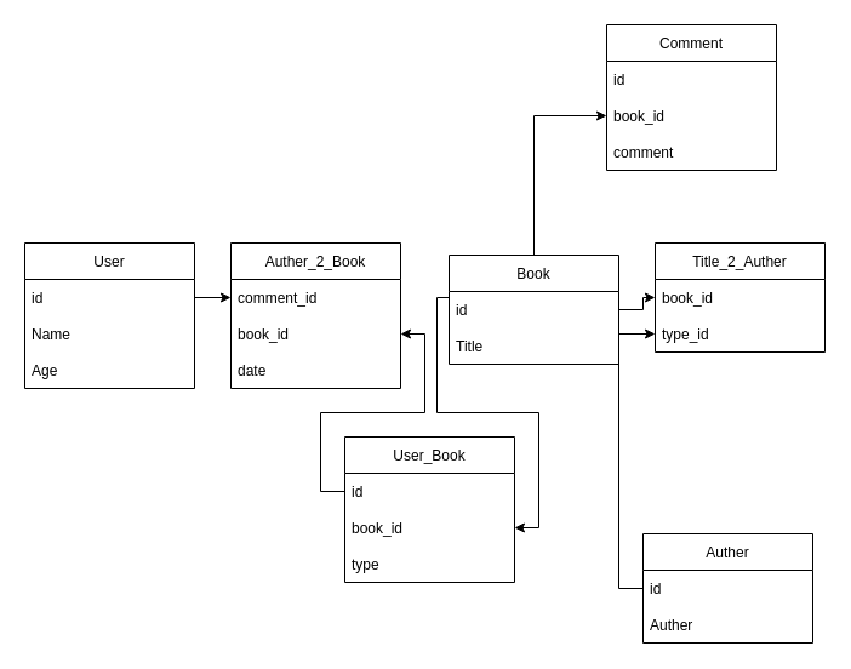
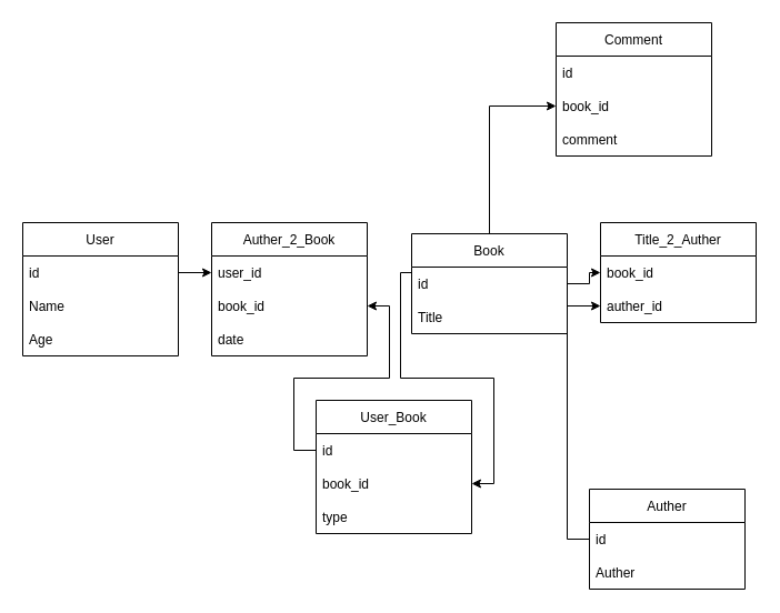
- <mxCell id="11" value="comment_id" style="text;strokeColor=none;fillColor=none;align=left;verticalAlign=middle;spacingLeft=4;spacingRight=4;overflow=hidden;points=[[0,0.5],[1,0.5]];portConstraint=eastwest;rotatable=0;" vertex="1" parent="10"><mxGeometry y="30" width="140" height="30" as="geometry" /></mxCell>
+ <mxCell id="11" value="user_id" style="text;strokeColor=none;fillColor=none;align=left;verticalAlign=middle;spacingLeft=4;spacingRight=4;overflow=hidden;points=[[0,0.5],[1,0.5]];portConstraint=eastwest;rotatable=0;" vertex="1" parent="10"><mxGeometry y="30" width="140" height="30" as="geometry" /></mxCell>
- <mxCell id="21" value="type_id" style="text;strokeColor=none;fillColor=none;align=left;verticalAlign=middle;spacingLeft=4;spacingRight=4;overflow=hidden;points=[[0,0.5],[1,0.5]];portConstraint=eastwest;rotatable=0;" vertex="1" parent="19"><mxGeometry y="60" width="140" height="30" as="geometry" /></mxCell>
+ <mxCell id="21" value="auther_id" style="text;strokeColor=none;fillColor=none;align=left;verticalAlign=middle;spacingLeft=4;spacingRight=4;overflow=hidden;points=[[0,0.5],[1,0.5]];portConstraint=eastwest;rotatable=0;" vertex="1" parent="19"><mxGeometry y="60" width="140" height="30" as="geometry" /></mxCell>
